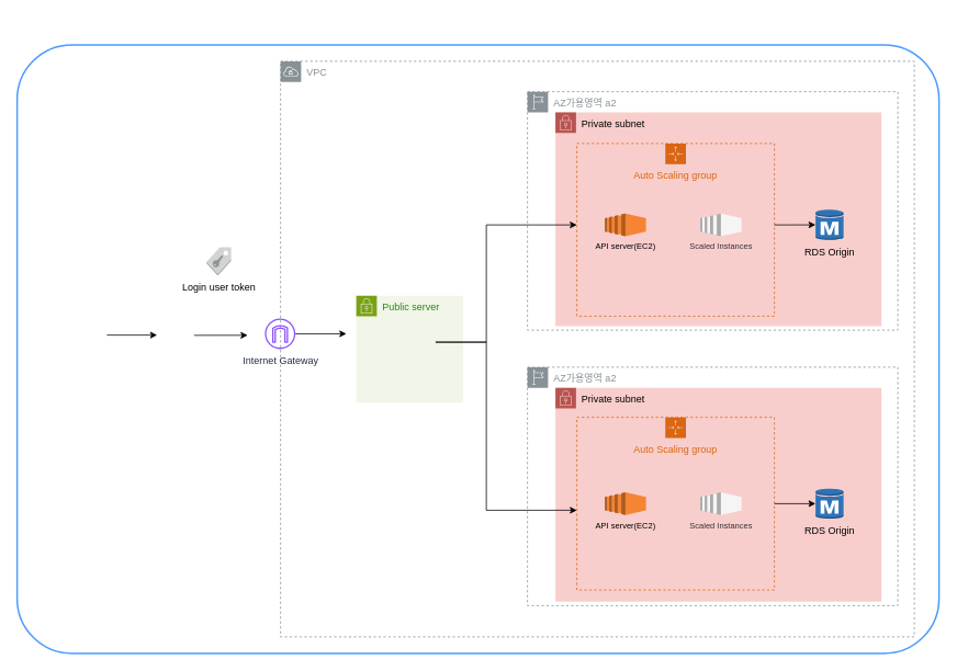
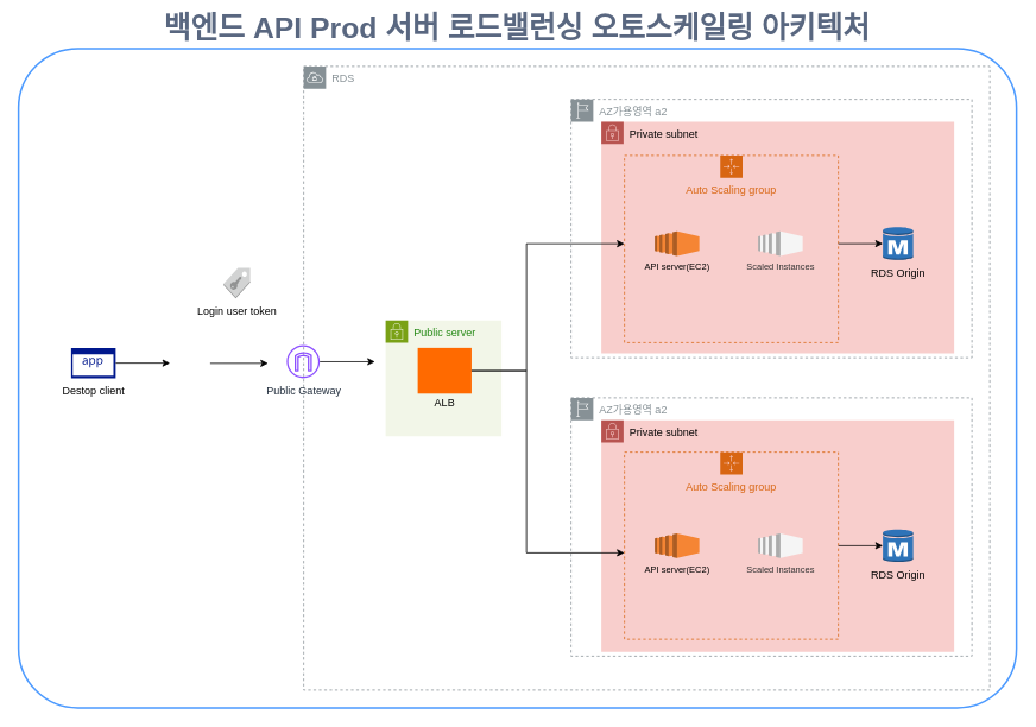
+ <mxCell id="4" value="&lt;font style=&quot;font-size: 33px;&quot;&gt;백엔드 API&amp;nbsp;Prod&amp;nbsp;서버 로드밸런싱 오토스케일링 아키텍처&lt;/font&gt;" style="fillColor=none;strokeColor=none;html=1;fontSize=12;fontStyle=0;align=center;fontColor=#596780;fontStyle=1;fontSize=11;container=0;" vertex="1" parent="2"><mxGeometry x="27" width="1063" height="20" as="geometry" /></mxCell>
- <mxCell id="11" value="VPC" style="sketch=0;outlineConnect=0;gradientColor=none;html=1;whiteSpace=wrap;fontSize=12;fontStyle=0;shape=mxgraph.aws4.group;grIcon=mxgraph.aws4.group_vpc;strokeColor=#879196;fillColor=none;verticalAlign=top;align=left;spacingLeft=30;fontColor=#879196;dashed=1;movable=1;resizable=1;rotatable=1;deletable=1;editable=1;locked=0;connectable=1;container=0;" vertex="1" parent="2"><mxGeometry x="320" y="54" width="770" height="700" as="geometry" /></mxCell>
+ <mxCell id="11" value="RDS" style="sketch=0;outlineConnect=0;gradientColor=none;html=1;whiteSpace=wrap;fontSize=12;fontStyle=0;shape=mxgraph.aws4.group;grIcon=mxgraph.aws4.group_vpc;strokeColor=#879196;fillColor=none;verticalAlign=top;align=left;spacingLeft=30;fontColor=#879196;dashed=1;movable=1;resizable=1;rotatable=1;deletable=1;editable=1;locked=0;connectable=1;container=0;" vertex="1" parent="2"><mxGeometry x="320" y="54" width="770" height="700" as="geometry" /></mxCell>
+ <mxCell id="13" value="Destop client" style="sketch=0;aspect=fixed;pointerEvents=1;shadow=0;dashed=0;html=1;strokeColor=none;labelPosition=center;verticalLabelPosition=bottom;verticalAlign=top;align=center;fillColor=#00188D;shape=mxgraph.mscae.enterprise.application;container=0;" vertex="1" parent="2"><mxGeometry x="59" y="370" width="50" height="34" as="geometry" /></mxCell>
+ <mxCell id="16" value="&lt;div&gt;&lt;br&gt;&lt;/div&gt;&lt;div&gt;&lt;br&gt;&lt;/div&gt;&lt;div&gt;&lt;br&gt;&lt;/div&gt;&lt;div&gt;&lt;br&gt;&lt;/div&gt;&lt;div&gt;&lt;br&gt;&lt;/div&gt;ALB" style="points=[];aspect=fixed;html=1;align=center;shadow=0;dashed=0;fillColor=#FF6A00;strokeColor=none;shape=mxgraph.alibaba_cloud.alb_application_load_balancer_01;container=0;" vertex="1" parent="2"><mxGeometry x="448" y="370" width="60.4" height="51.23" as="geometry" /></mxCell>
- <mxCell id="15" value="Internet Gateway" style="sketch=0;outlineConnect=0;fontColor=#232F3E;gradientColor=none;fillColor=#8C4FFF;strokeColor=none;dashed=0;verticalLabelPosition=bottom;verticalAlign=top;align=center;html=1;fontSize=12;fontStyle=0;aspect=fixed;pointerEvents=1;shape=mxgraph.aws4.internet_gateway;container=0;" vertex="1" parent="2"><mxGeometry x="301" y="366.95" width="37.05" height="37.05" as="geometry" /></mxCell>
+ <mxCell id="15" value="Public Gateway" style="sketch=0;outlineConnect=0;fontColor=#232F3E;gradientColor=none;fillColor=#8C4FFF;strokeColor=none;dashed=0;verticalLabelPosition=bottom;verticalAlign=top;align=center;html=1;fontSize=12;fontStyle=0;aspect=fixed;pointerEvents=1;shape=mxgraph.aws4.internet_gateway;container=0;" vertex="1" parent="2"><mxGeometry x="301" y="366.95" width="37.05" height="37.05" as="geometry" /></mxCell>
